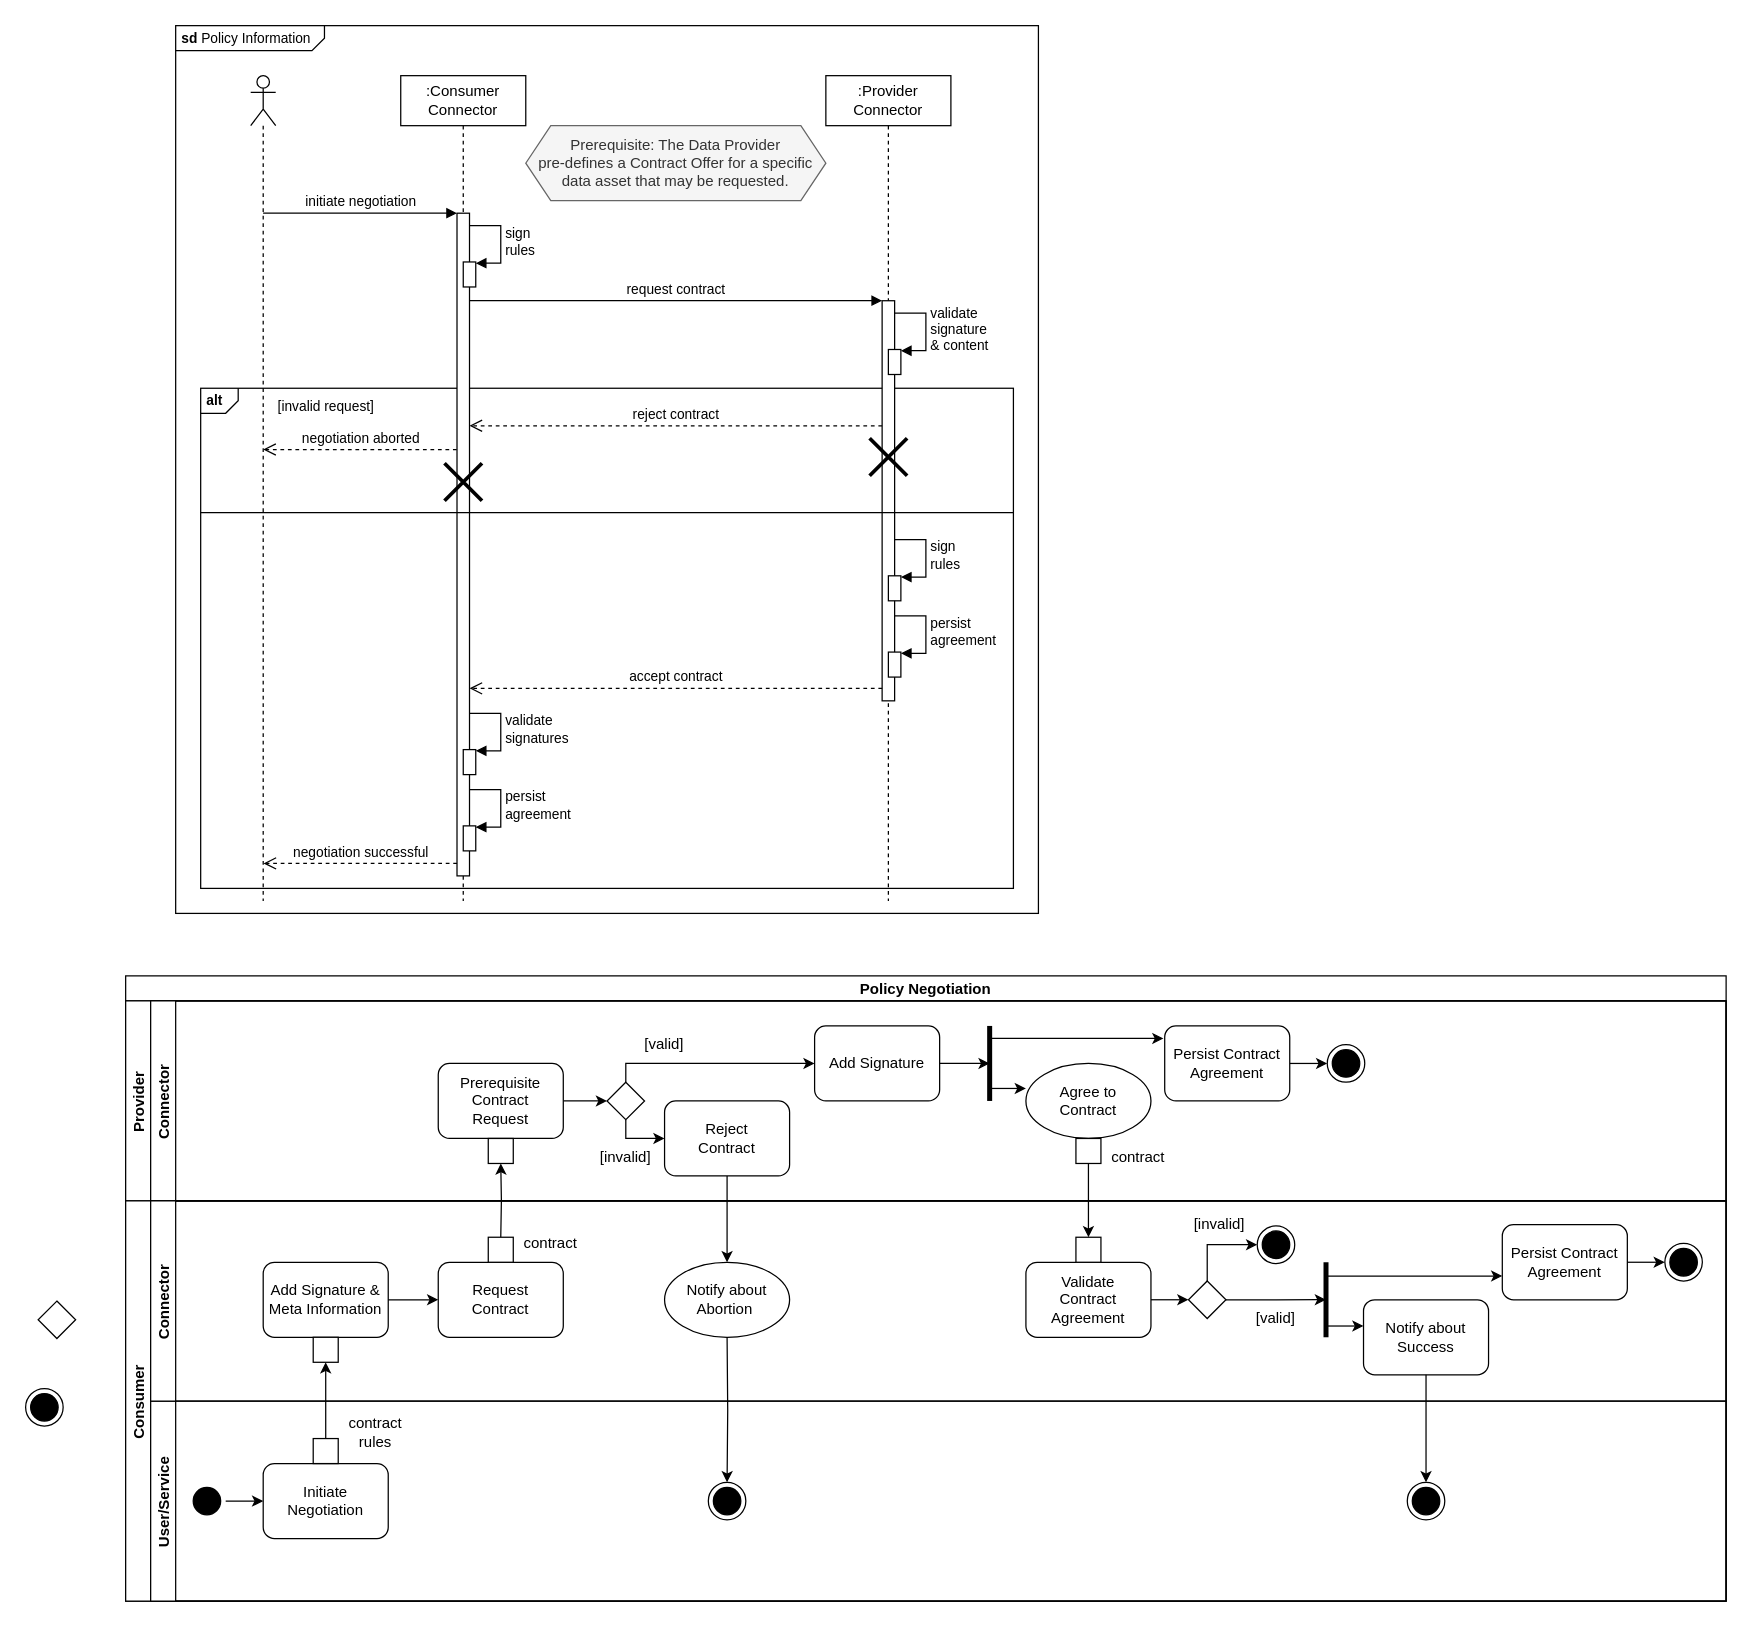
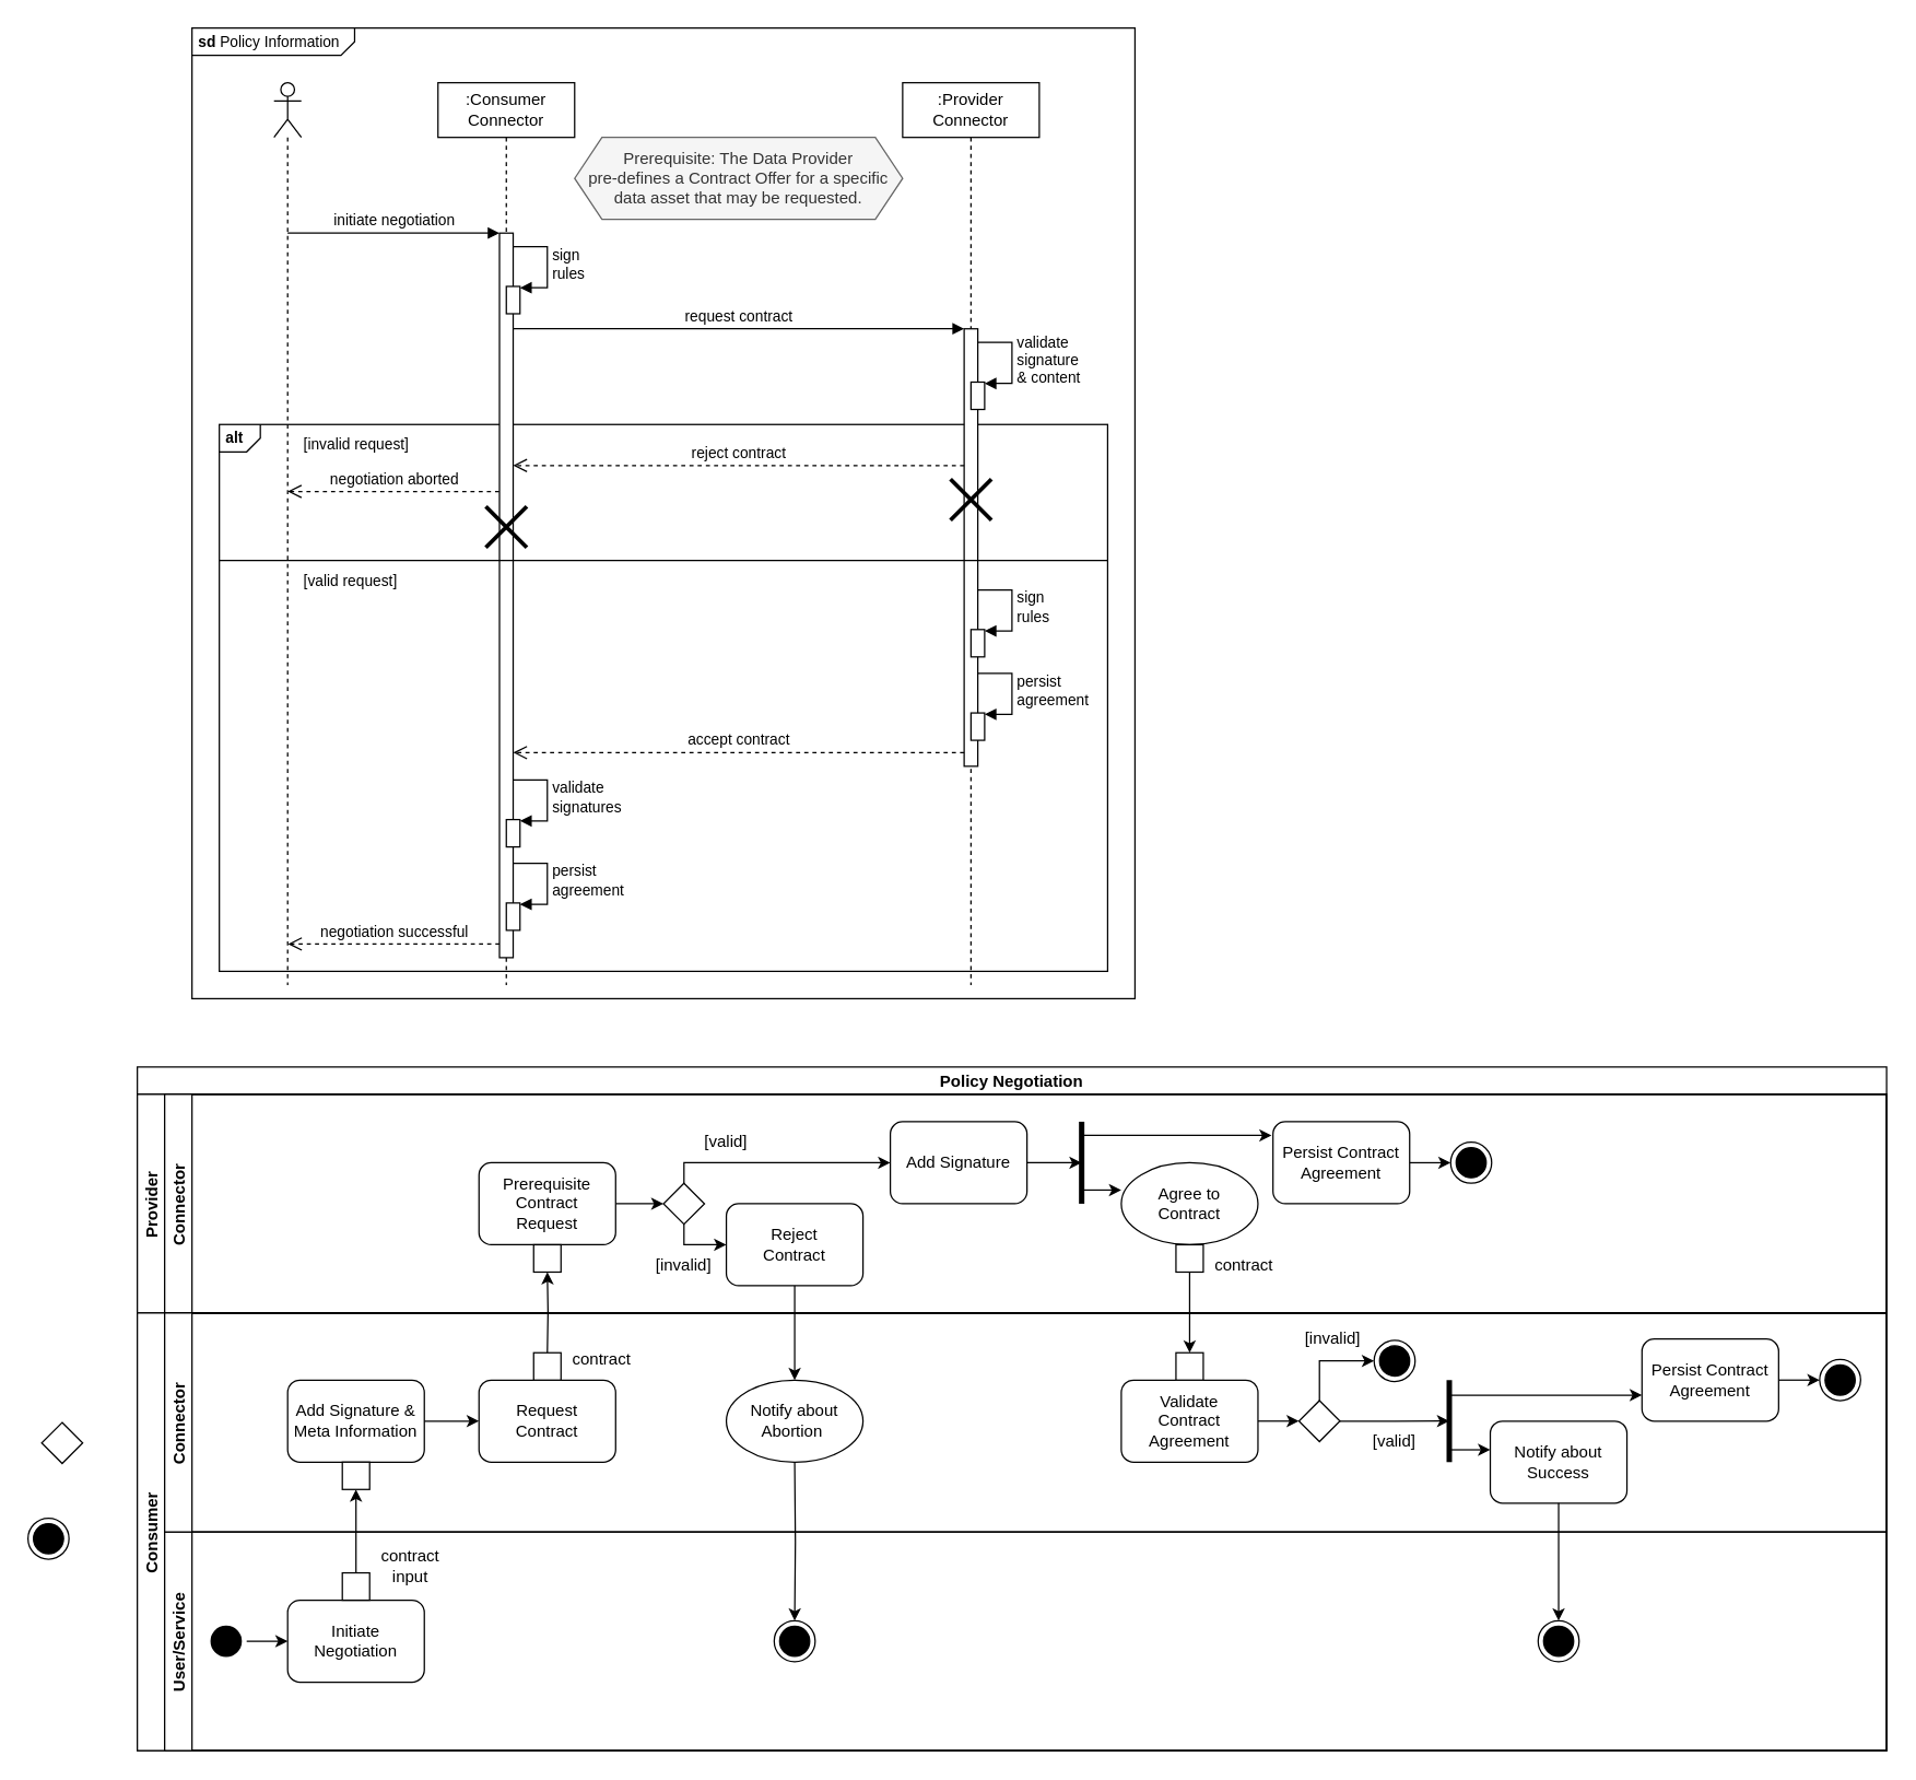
+ <mxCell id="32" value="&lt;font style=&quot;font-size: 11px&quot;&gt;[valid request]&lt;/font&gt;" style="text;html=1;strokeColor=none;fillColor=none;align=left;verticalAlign=middle;whiteSpace=wrap;rounded=0;fontSize=11;" parent="1" vertex="1"><mxGeometry x="220" y="410" width="100" height="30" as="geometry" /></mxCell>
- <mxCell id="63" value="contract rules" style="text;html=1;strokeColor=none;fillColor=none;align=center;verticalAlign=middle;whiteSpace=wrap;rounded=0;" parent="58" vertex="1"><mxGeometry x="150" y="10" width="60" height="30" as="geometry" /></mxCell>
+ <mxCell id="63" value="contract input" style="text;html=1;strokeColor=none;fillColor=none;align=center;verticalAlign=middle;whiteSpace=wrap;rounded=0;" parent="58" vertex="1"><mxGeometry x="150" y="10" width="60" height="30" as="geometry" /></mxCell>
